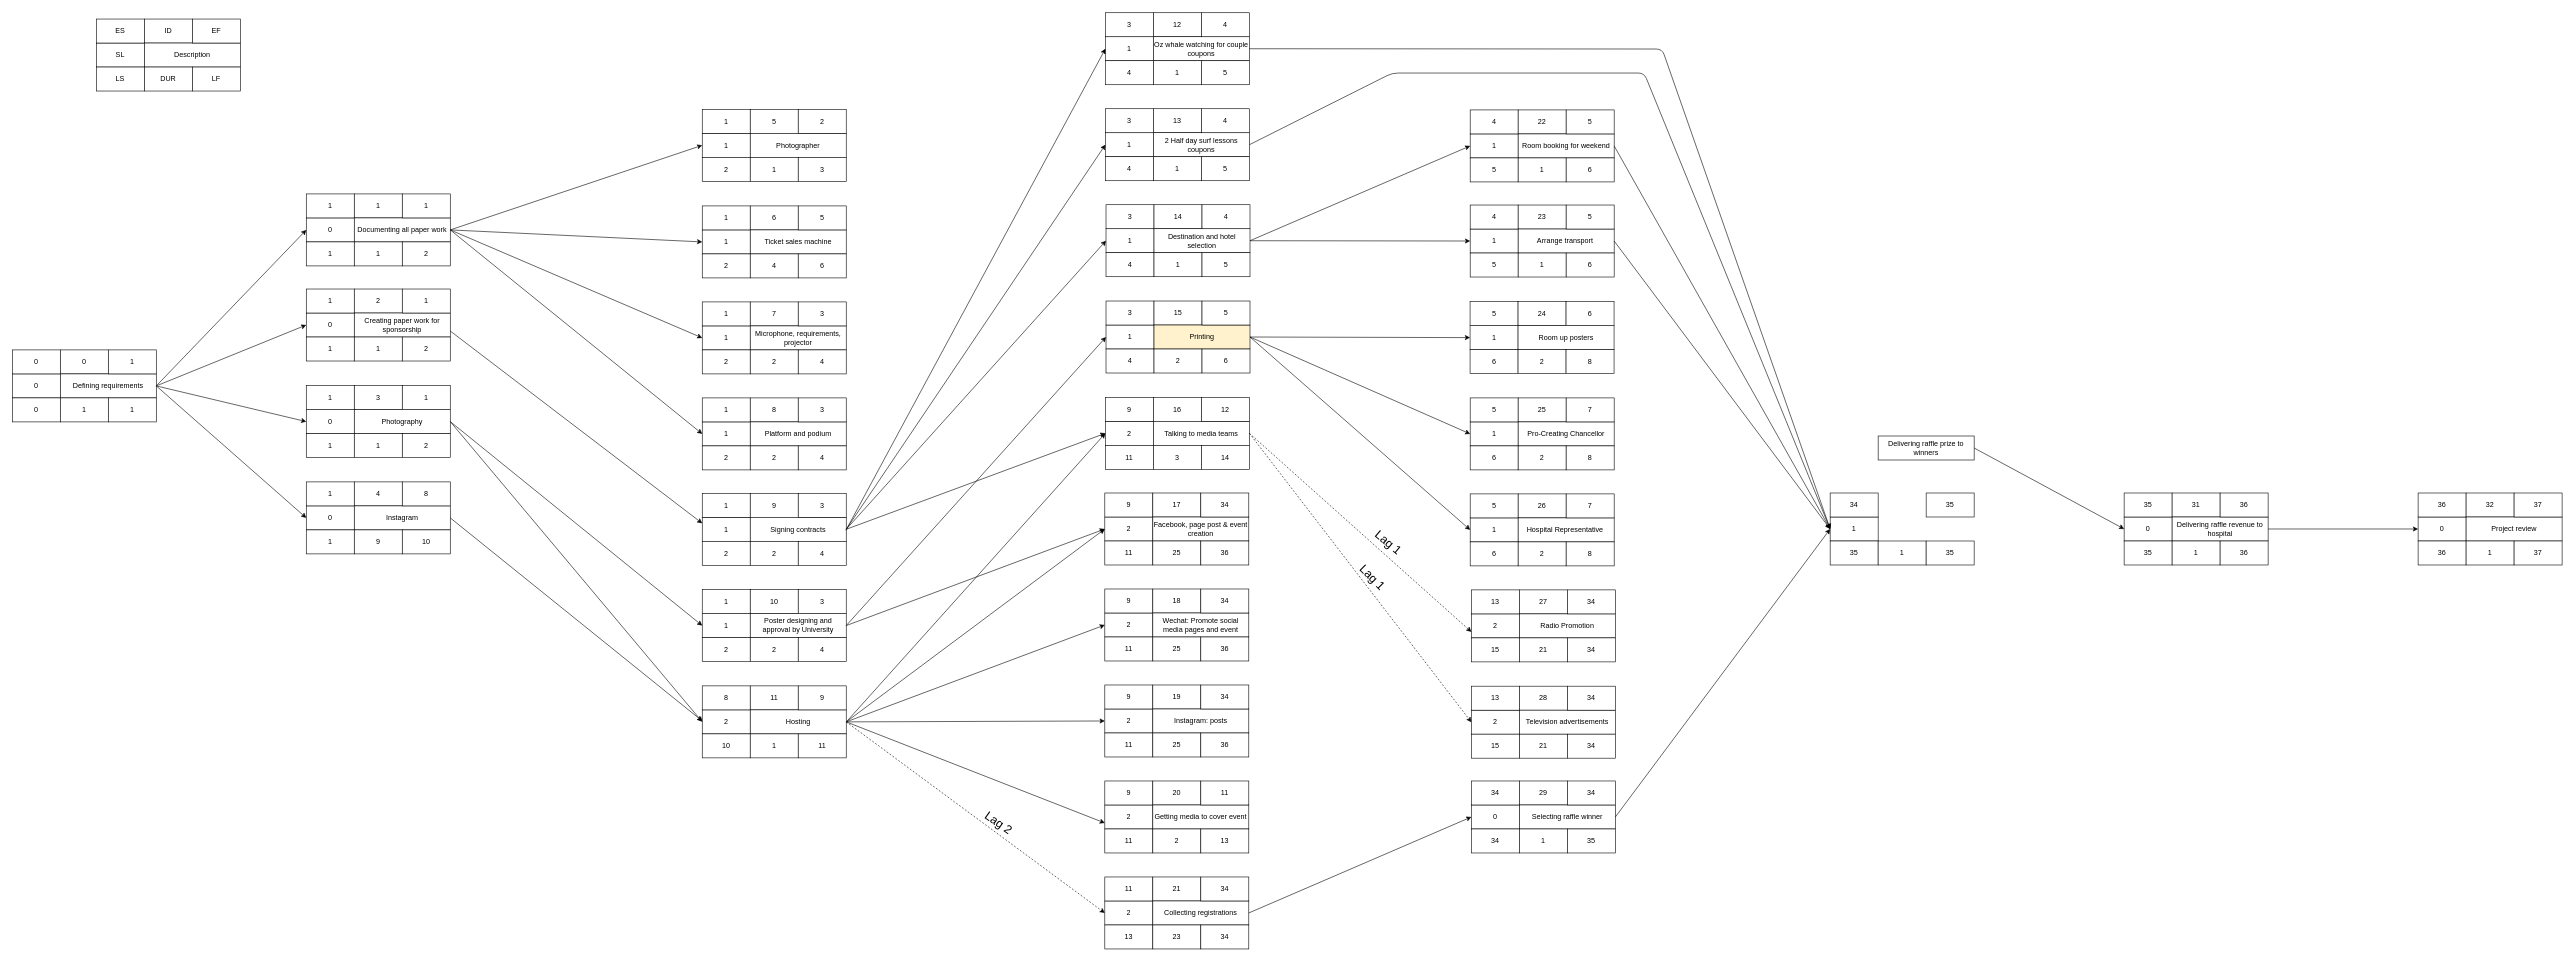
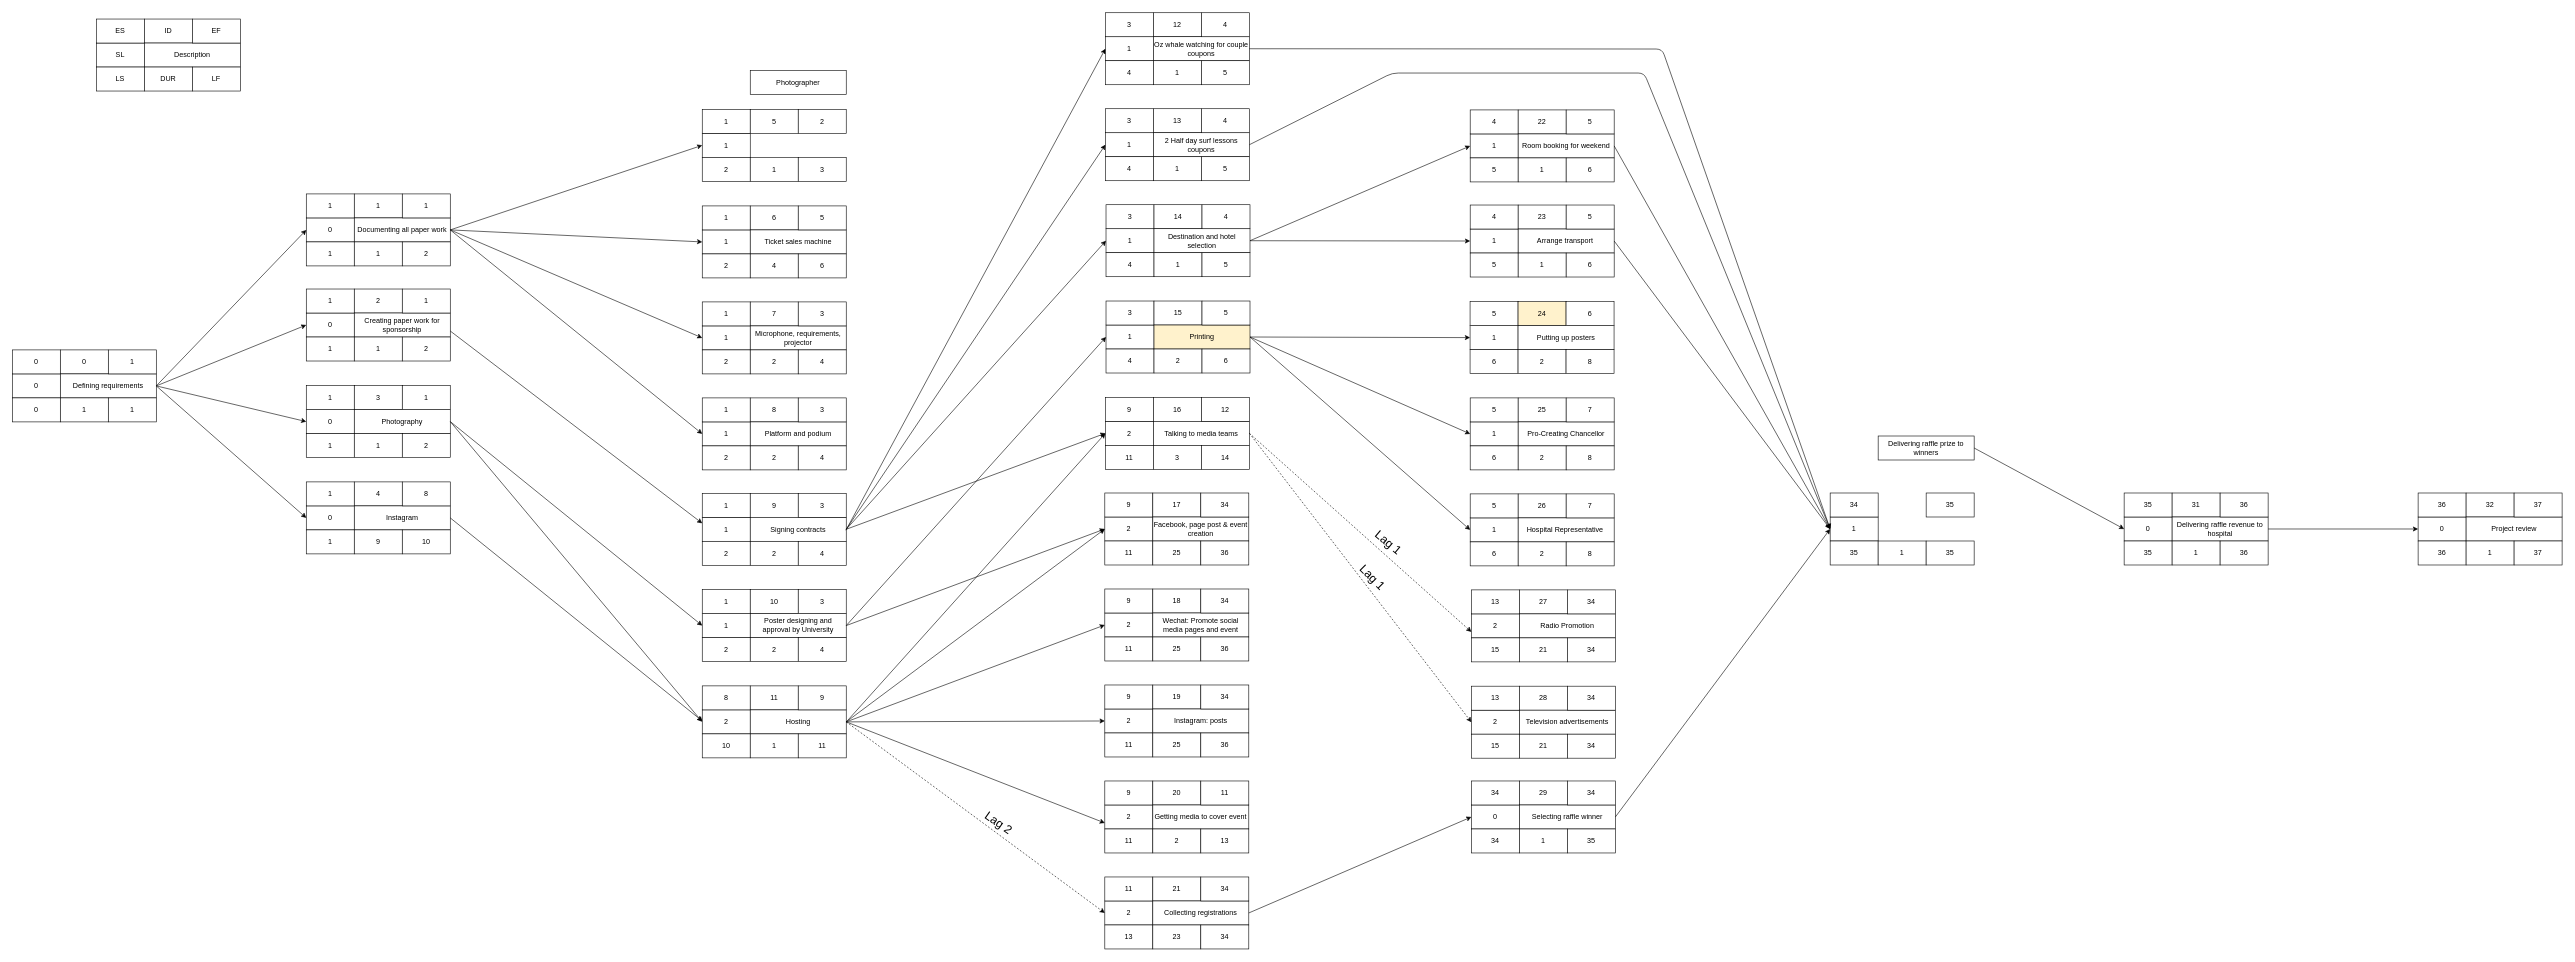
- <mxCell id="166" value="Photographer" style="rounded=0;whiteSpace=wrap;html=1;" parent="1" vertex="1"><mxGeometry x="1250" y="221.5" width="160" height="40" as="geometry" /></mxCell>
+ <mxCell id="166" value="Photographer" style="rounded=0;whiteSpace=wrap;html=1;" parent="1" vertex="1"><mxGeometry x="1250" y="116.5" width="160" height="40" as="geometry" /></mxCell>
- <mxCell id="54" value="24" style="rounded=0;whiteSpace=wrap;html=1;" parent="1" vertex="1"><mxGeometry x="2529.8" y="502" width="80" height="40" as="geometry" /></mxCell>
+ <mxCell id="54" value="24" style="rounded=0;whiteSpace=wrap;html=1;fillColor=#fff2cc;" parent="1" vertex="1"><mxGeometry x="2529.8" y="502" width="80" height="40" as="geometry" /></mxCell>
- <mxCell id="55" value="Room up posters" style="rounded=0;whiteSpace=wrap;html=1;" parent="1" vertex="1"><mxGeometry x="2529.8" y="542" width="160" height="40" as="geometry" /></mxCell>
+ <mxCell id="55" value="Putting up posters" style="rounded=0;whiteSpace=wrap;html=1;" parent="1" vertex="1"><mxGeometry x="2529.8" y="542" width="160" height="40" as="geometry" /></mxCell>
